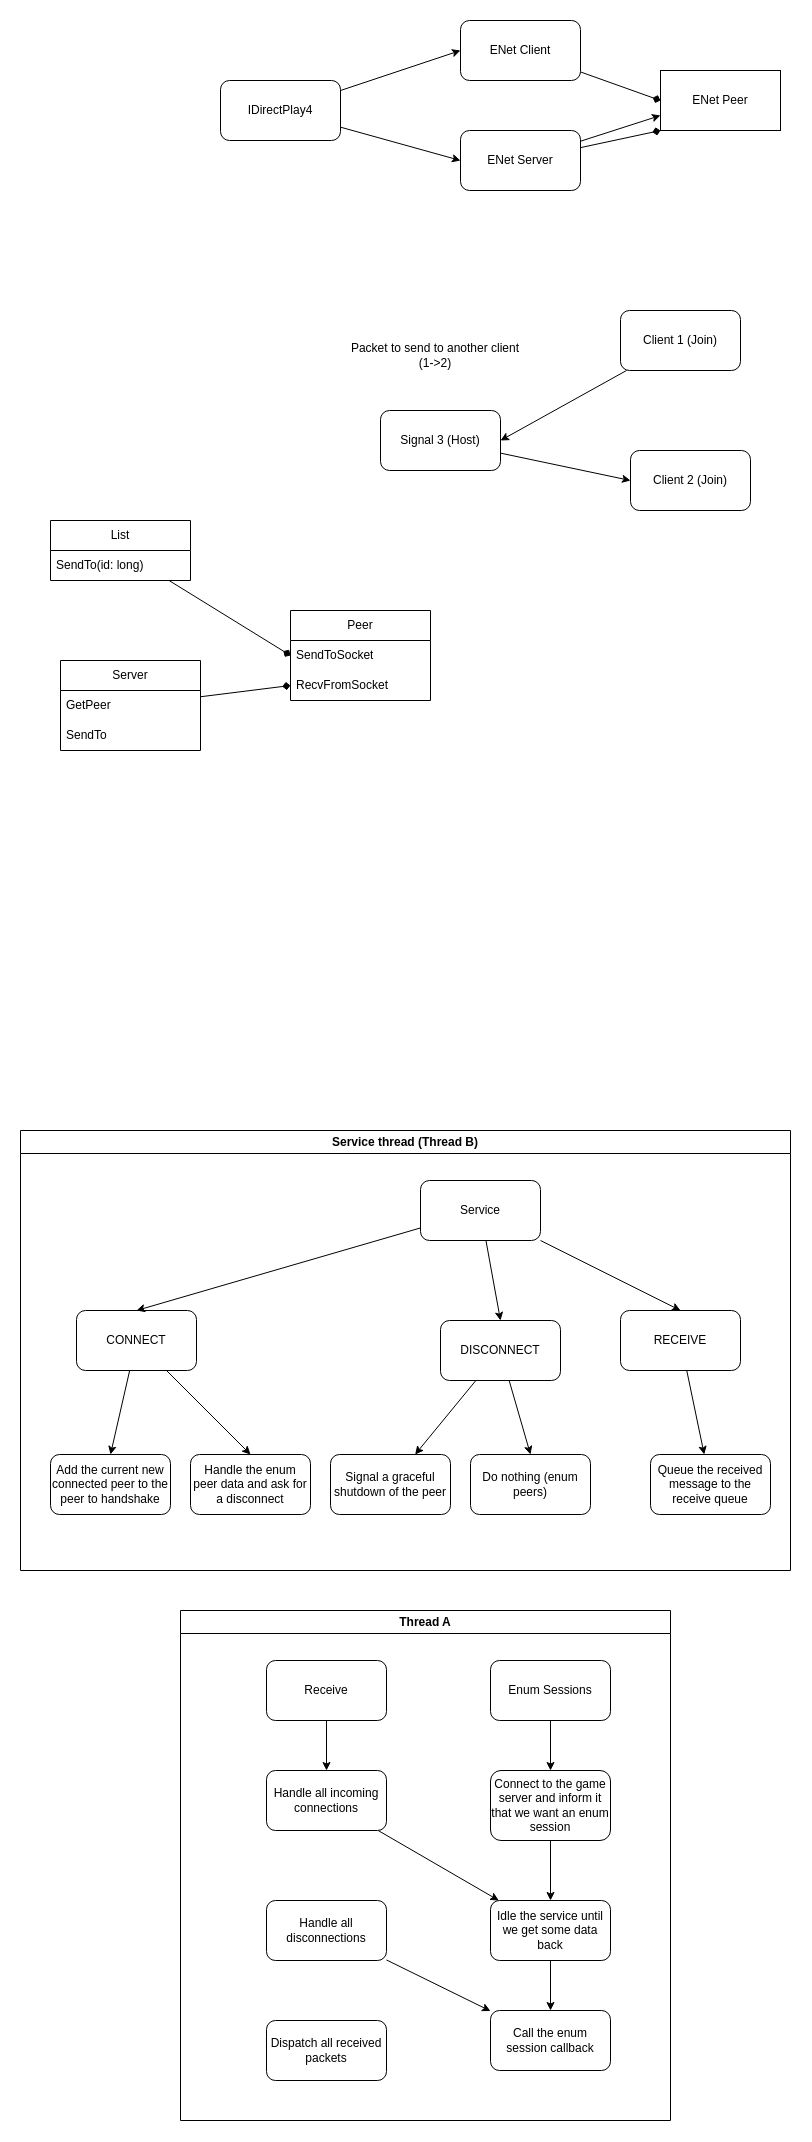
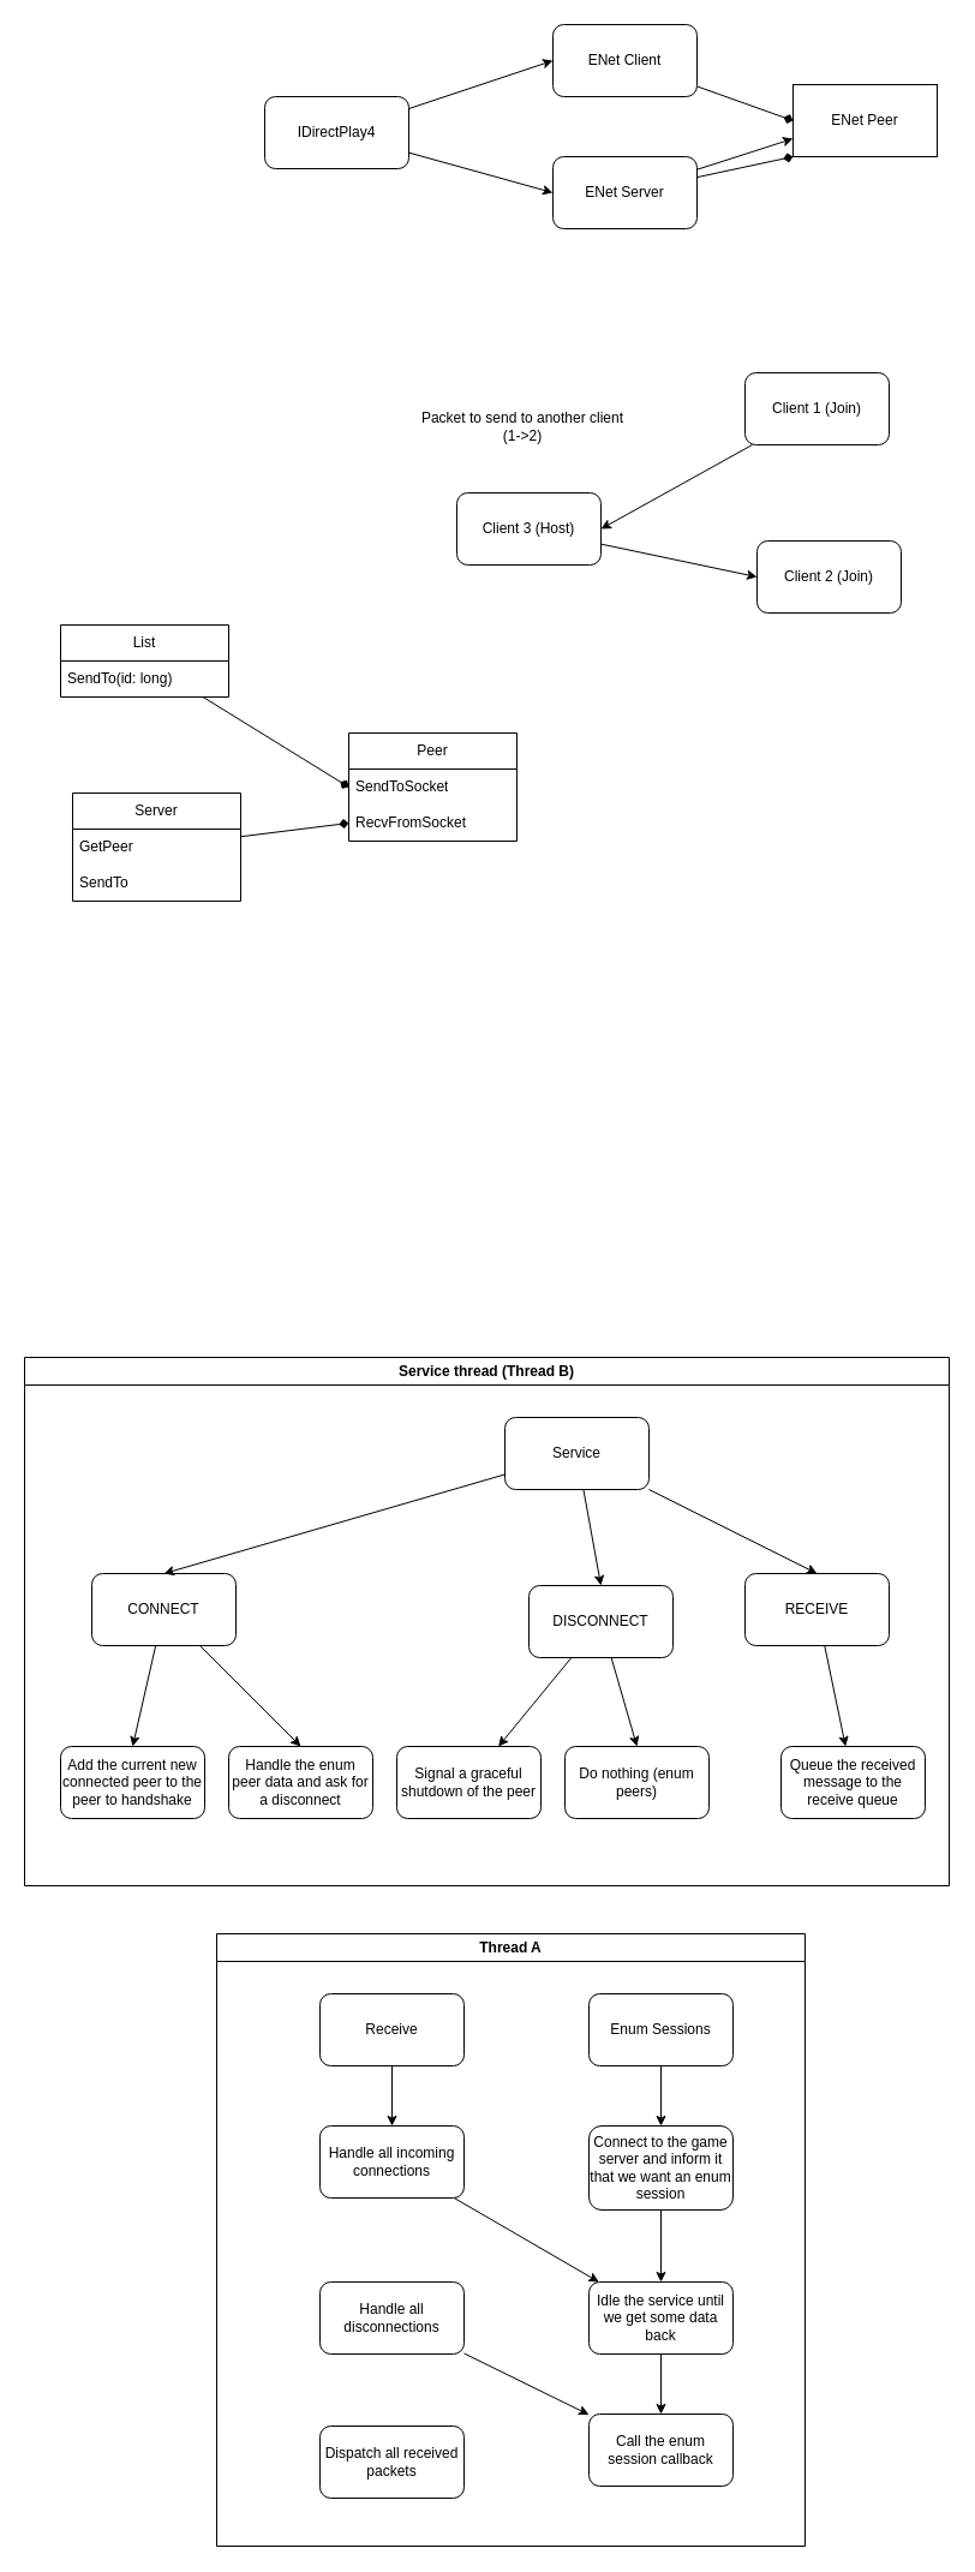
- <mxCell id="12" value="Signal 3 (Host)" style="rounded=1;whiteSpace=wrap;html=1;" parent="1" vertex="1"><mxGeometry x="380" y="410" width="120" height="60" as="geometry" /></mxCell>
+ <mxCell id="12" value="Client 3 (Host)" style="rounded=1;whiteSpace=wrap;html=1;" parent="1" vertex="1"><mxGeometry x="380" y="410" width="120" height="60" as="geometry" /></mxCell>
